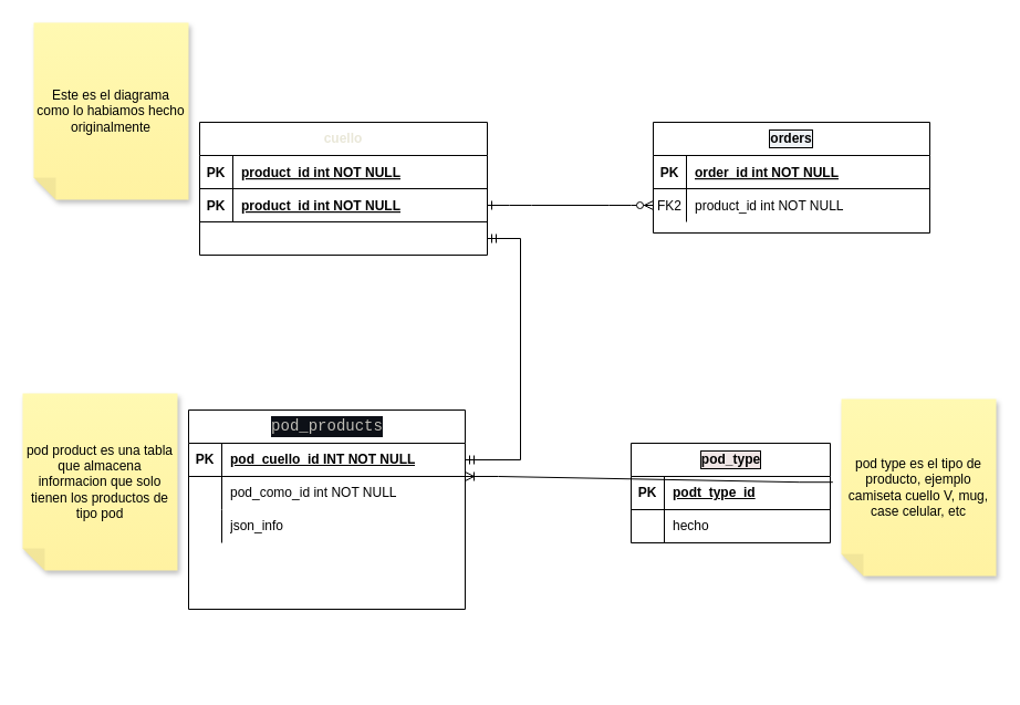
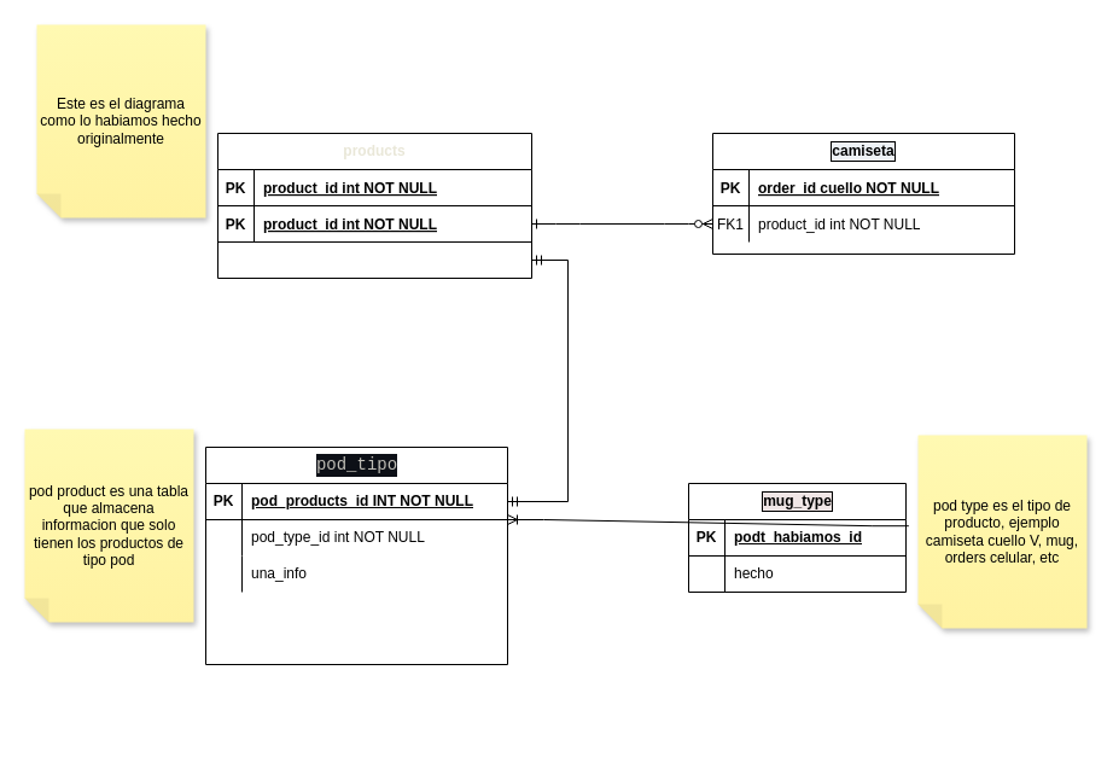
- <mxCell id="31" value="cuello" style="shape=table;startSize=30;container=1;collapsible=1;childLayout=tableLayout;fixedRows=1;rowLines=0;fontStyle=1;align=center;resizeLast=1;fontColor=#e9e7d8;labelBackgroundColor=default;whiteSpace=wrap;" parent="1" vertex="1"><mxGeometry x="180" y="110" width="260" height="120" as="geometry" /></mxCell>
+ <mxCell id="31" value="products" style="shape=table;startSize=30;container=1;collapsible=1;childLayout=tableLayout;fixedRows=1;rowLines=0;fontStyle=1;align=center;resizeLast=1;fontColor=#e9e7d8;labelBackgroundColor=default;whiteSpace=wrap;" parent="1" vertex="1"><mxGeometry x="180" y="110" width="260" height="120" as="geometry" /></mxCell>
- <mxCell id="3" value="orders" style="shape=table;startSize=30;container=1;collapsible=1;childLayout=tableLayout;fixedRows=1;rowLines=0;fontStyle=1;align=center;resizeLast=1;labelBackgroundColor=#eef2f6;labelBorderColor=default;whiteSpace=wrap;" parent="1" vertex="1"><mxGeometry x="590" y="110" width="250" height="100" as="geometry" /></mxCell>
+ <mxCell id="3" value="camiseta" style="shape=table;startSize=30;container=1;collapsible=1;childLayout=tableLayout;fixedRows=1;rowLines=0;fontStyle=1;align=center;resizeLast=1;labelBackgroundColor=#eef2f6;labelBorderColor=default;whiteSpace=wrap;" parent="1" vertex="1"><mxGeometry x="590" y="110" width="250" height="100" as="geometry" /></mxCell>
- <mxCell id="6" value="order_id int NOT NULL " style="shape=partialRectangle;overflow=hidden;connectable=0;fillColor=none;top=0;left=0;bottom=0;right=0;align=left;spacingLeft=6;fontStyle=5;" parent="4" vertex="1"><mxGeometry x="30" width="220" height="30" as="geometry"><mxRectangle width="220" height="30" as="alternateBounds" /></mxGeometry></mxCell>
+ <mxCell id="6" value="order_id cuello NOT NULL " style="shape=partialRectangle;overflow=hidden;connectable=0;fillColor=none;top=0;left=0;bottom=0;right=0;align=left;spacingLeft=6;fontStyle=5;" parent="4" vertex="1"><mxGeometry x="30" width="220" height="30" as="geometry"><mxRectangle width="220" height="30" as="alternateBounds" /></mxGeometry></mxCell>
- <mxCell id="8" value="FK2" style="shape=partialRectangle;overflow=hidden;connectable=0;fillColor=none;top=0;left=0;bottom=0;right=0;" parent="7" vertex="1"><mxGeometry width="30" height="30" as="geometry"><mxRectangle width="30" height="30" as="alternateBounds" /></mxGeometry></mxCell>
+ <mxCell id="8" value="FK1" style="shape=partialRectangle;overflow=hidden;connectable=0;fillColor=none;top=0;left=0;bottom=0;right=0;" parent="7" vertex="1"><mxGeometry width="30" height="30" as="geometry"><mxRectangle width="30" height="30" as="alternateBounds" /></mxGeometry></mxCell>
- <mxCell id="10" value="&lt;div style=&quot;color: rgb(191, 189, 182); background-color: rgb(13, 16, 23); font-family: Consolas, &amp;quot;Courier New&amp;quot;, monospace; font-weight: normal; font-size: 14px; line-height: 19px;&quot;&gt;pod_products&lt;/div&gt;" style="shape=table;startSize=30;container=1;collapsible=1;childLayout=tableLayout;fixedRows=1;rowLines=0;fontStyle=1;align=center;resizeLast=1;html=1;" parent="1" vertex="1"><mxGeometry x="170" y="370" width="250" height="180" as="geometry" /></mxCell>
+ <mxCell id="10" value="&lt;div style=&quot;color: rgb(191, 189, 182); background-color: rgb(13, 16, 23); font-family: Consolas, &amp;quot;Courier New&amp;quot;, monospace; font-weight: normal; font-size: 14px; line-height: 19px;&quot;&gt;pod_tipo&lt;/div&gt;" style="shape=table;startSize=30;container=1;collapsible=1;childLayout=tableLayout;fixedRows=1;rowLines=0;fontStyle=1;align=center;resizeLast=1;html=1;" parent="1" vertex="1"><mxGeometry x="170" y="370" width="250" height="180" as="geometry" /></mxCell>
- <mxCell id="13" value="pod_cuello_id INT NOT NULL" style="shape=partialRectangle;connectable=0;fillColor=none;top=0;left=0;bottom=0;right=0;align=left;spacingLeft=6;fontStyle=5;overflow=hidden;whiteSpace=wrap;html=1;" parent="11" vertex="1"><mxGeometry x="30" width="220" height="30" as="geometry"><mxRectangle width="220" height="30" as="alternateBounds" /></mxGeometry></mxCell>
+ <mxCell id="13" value="pod_products_id INT NOT NULL" style="shape=partialRectangle;connectable=0;fillColor=none;top=0;left=0;bottom=0;right=0;align=left;spacingLeft=6;fontStyle=5;overflow=hidden;whiteSpace=wrap;html=1;" parent="11" vertex="1"><mxGeometry x="30" width="220" height="30" as="geometry"><mxRectangle width="220" height="30" as="alternateBounds" /></mxGeometry></mxCell>
- <mxCell id="23" value="pod_type" style="shape=table;startSize=30;container=1;collapsible=1;childLayout=tableLayout;fixedRows=1;rowLines=0;fontStyle=1;align=center;resizeLast=1;html=1;labelBackgroundColor=#f0e6e6;labelBorderColor=default;" parent="22" vertex="1"><mxGeometry y="220" width="180" height="90" as="geometry" /></mxCell>
+ <mxCell id="23" value="mug_type" style="shape=table;startSize=30;container=1;collapsible=1;childLayout=tableLayout;fixedRows=1;rowLines=0;fontStyle=1;align=center;resizeLast=1;html=1;labelBackgroundColor=#f0e6e6;labelBorderColor=default;" parent="22" vertex="1"><mxGeometry y="220" width="180" height="90" as="geometry" /></mxCell>
- <mxCell id="30" value="pod type es el tipo de producto, ejemplo camiseta cuello V, mug, case celular, etc" style="shape=note;whiteSpace=wrap;html=1;backgroundOutline=1;fontColor=#000000;darkOpacity=0.05;fillColor=#FFF9B2;strokeColor=none;fillStyle=solid;direction=west;gradientDirection=north;gradientColor=#FFF2A1;shadow=1;size=20;pointerEvents=1;" parent="22" vertex="1"><mxGeometry x="190" y="180" width="140" height="160" as="geometry" /></mxCell>
+ <mxCell id="30" value="pod type es el tipo de producto, ejemplo camiseta cuello V, mug, orders celular, etc" style="shape=note;whiteSpace=wrap;html=1;backgroundOutline=1;fontColor=#000000;darkOpacity=0.05;fillColor=#FFF9B2;strokeColor=none;fillStyle=solid;direction=west;gradientDirection=north;gradientColor=#FFF2A1;shadow=1;size=20;pointerEvents=1;" parent="22" vertex="1"><mxGeometry x="190" y="180" width="140" height="160" as="geometry" /></mxCell>
- <mxCell id="16" value="pod_como_id int NOT NULL" style="shape=partialRectangle;connectable=0;fillColor=none;top=0;left=0;bottom=0;right=0;align=left;spacingLeft=6;overflow=hidden;whiteSpace=wrap;html=1;" parent="14" vertex="1"><mxGeometry x="30" width="220" height="30" as="geometry"><mxRectangle width="220" height="30" as="alternateBounds" /></mxGeometry></mxCell>
+ <mxCell id="16" value="pod_type_id int NOT NULL" style="shape=partialRectangle;connectable=0;fillColor=none;top=0;left=0;bottom=0;right=0;align=left;spacingLeft=6;overflow=hidden;whiteSpace=wrap;html=1;" parent="14" vertex="1"><mxGeometry x="30" width="220" height="30" as="geometry"><mxRectangle width="220" height="30" as="alternateBounds" /></mxGeometry></mxCell>
- <mxCell id="26" value="podt_type_id" style="shape=partialRectangle;connectable=0;fillColor=none;top=0;left=0;bottom=0;right=0;align=left;spacingLeft=6;fontStyle=5;overflow=hidden;whiteSpace=wrap;html=1;" parent="24" vertex="1"><mxGeometry x="30" width="150" height="30" as="geometry"><mxRectangle width="150" height="30" as="alternateBounds" /></mxGeometry></mxCell>
+ <mxCell id="26" value="podt_habiamos_id" style="shape=partialRectangle;connectable=0;fillColor=none;top=0;left=0;bottom=0;right=0;align=left;spacingLeft=6;fontStyle=5;overflow=hidden;whiteSpace=wrap;html=1;" parent="24" vertex="1"><mxGeometry x="30" width="150" height="30" as="geometry"><mxRectangle width="150" height="30" as="alternateBounds" /></mxGeometry></mxCell>
- <mxCell id="19" value="json_info" style="shape=partialRectangle;connectable=0;fillColor=none;top=0;left=0;bottom=0;right=0;align=left;spacingLeft=6;overflow=hidden;whiteSpace=wrap;html=1;" parent="17" vertex="1"><mxGeometry x="30" width="220" height="30" as="geometry"><mxRectangle width="220" height="30" as="alternateBounds" /></mxGeometry></mxCell>
+ <mxCell id="19" value="una_info" style="shape=partialRectangle;connectable=0;fillColor=none;top=0;left=0;bottom=0;right=0;align=left;spacingLeft=6;overflow=hidden;whiteSpace=wrap;html=1;" parent="17" vertex="1"><mxGeometry x="30" width="220" height="30" as="geometry"><mxRectangle width="220" height="30" as="alternateBounds" /></mxGeometry></mxCell>
